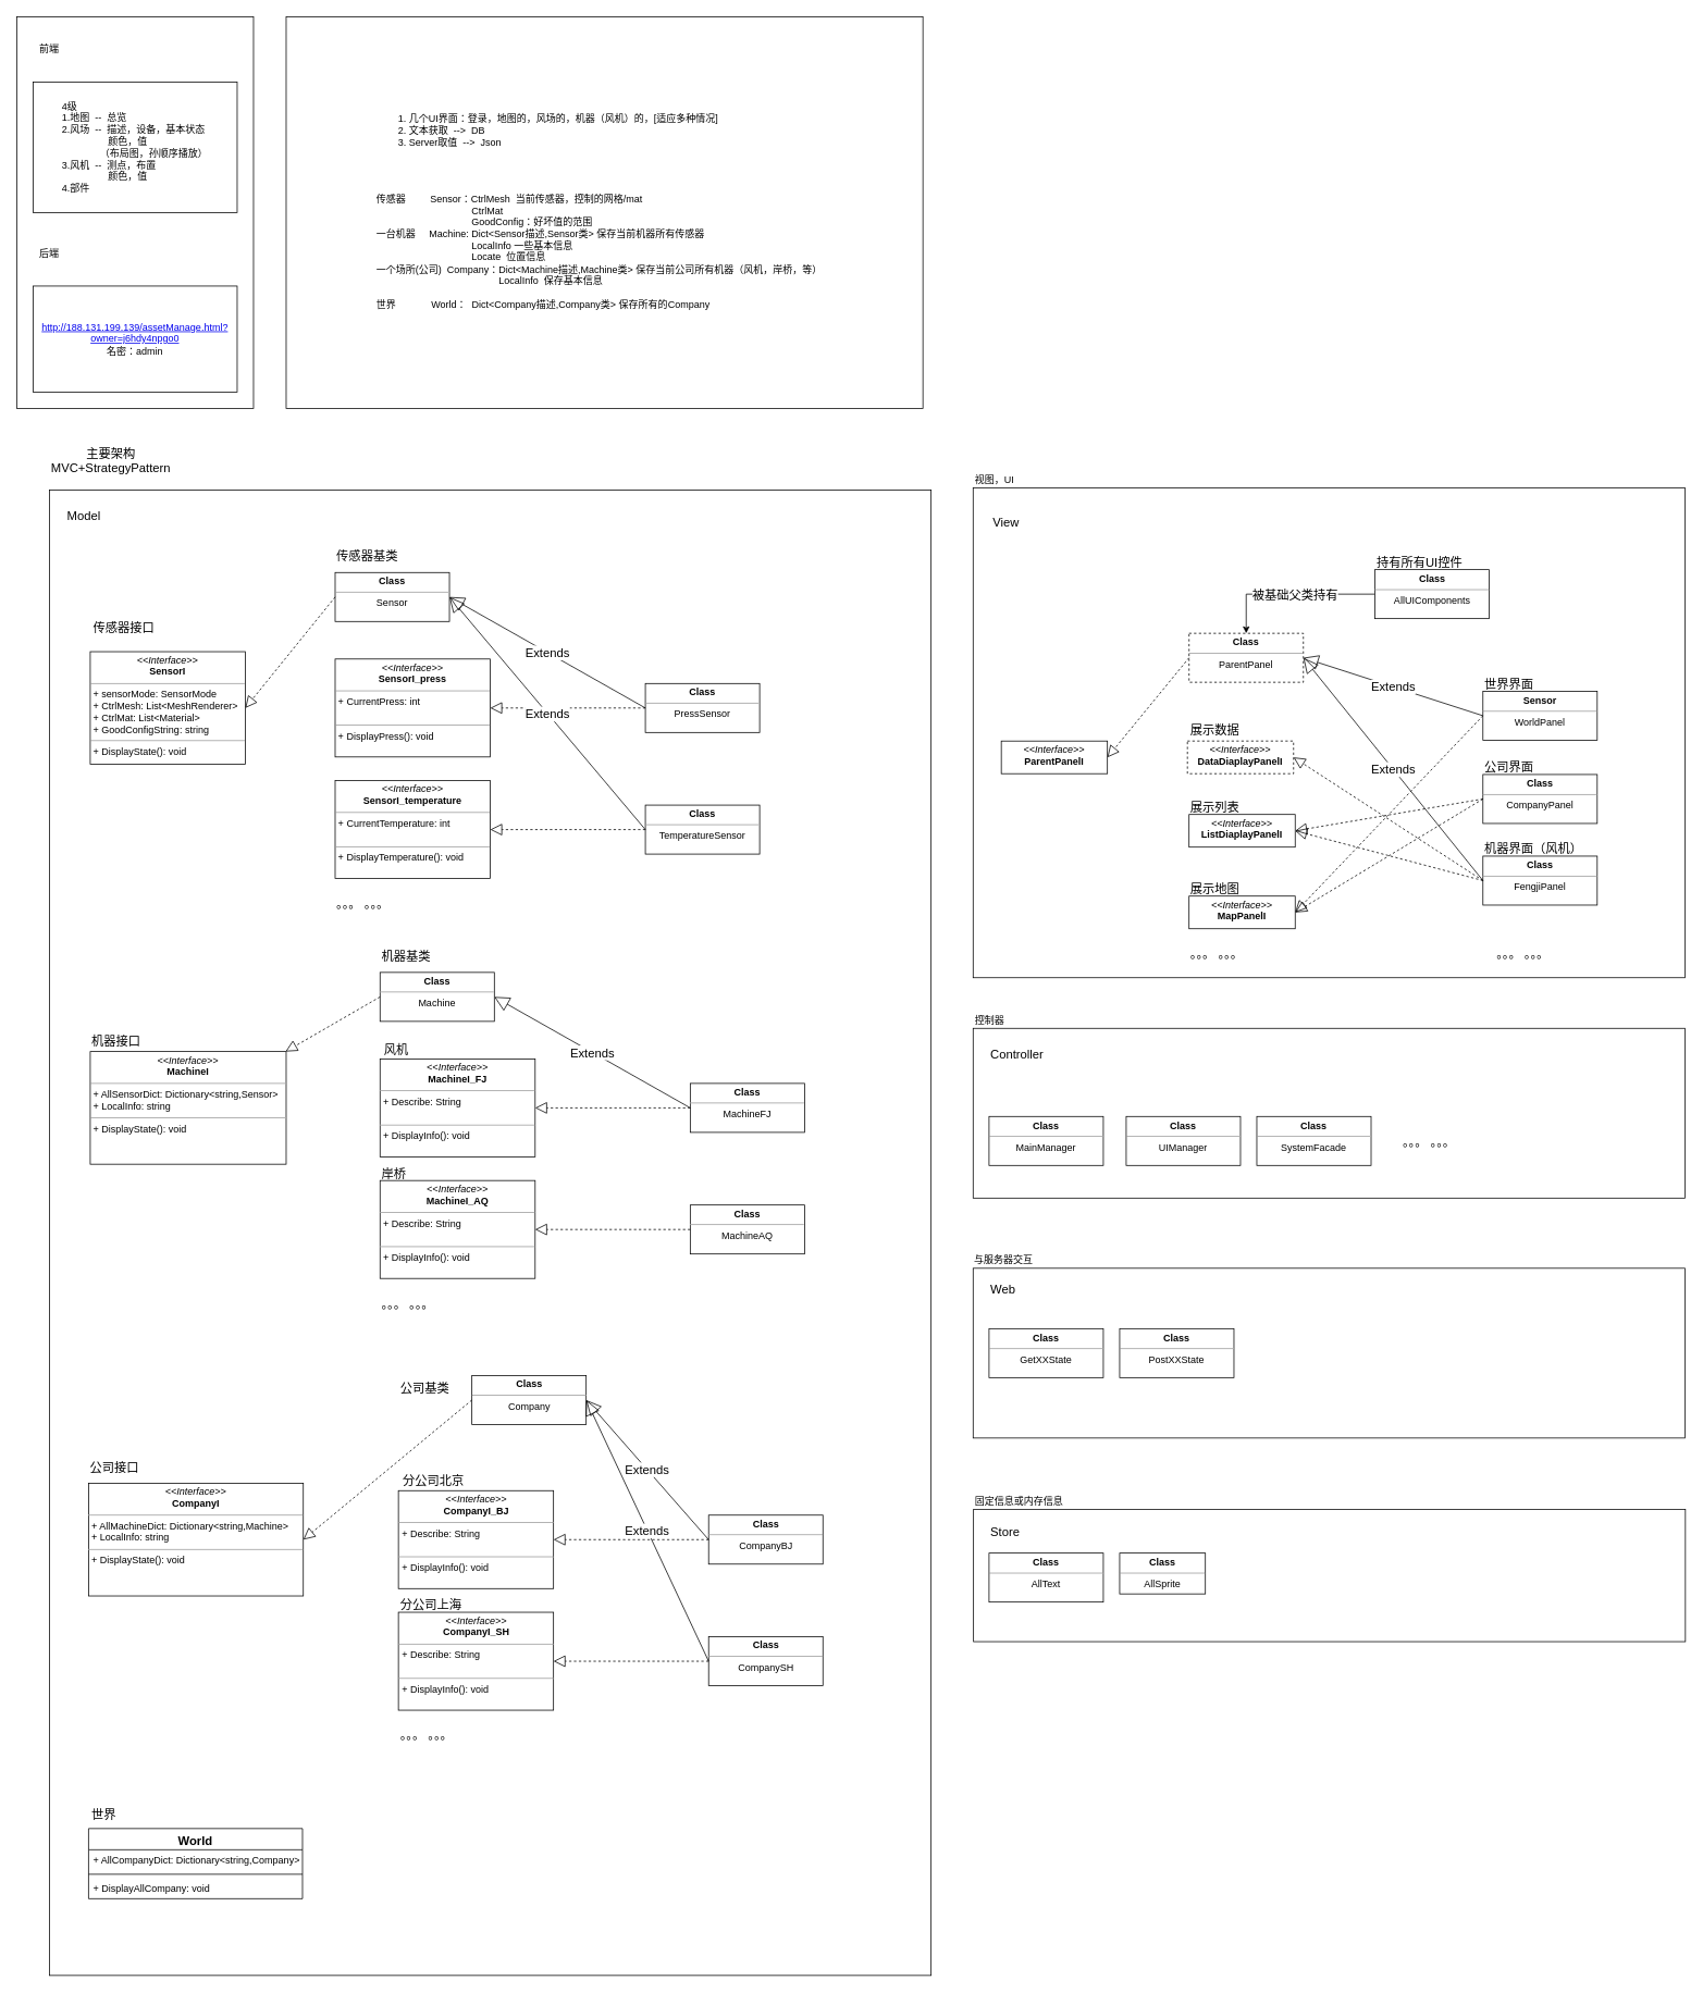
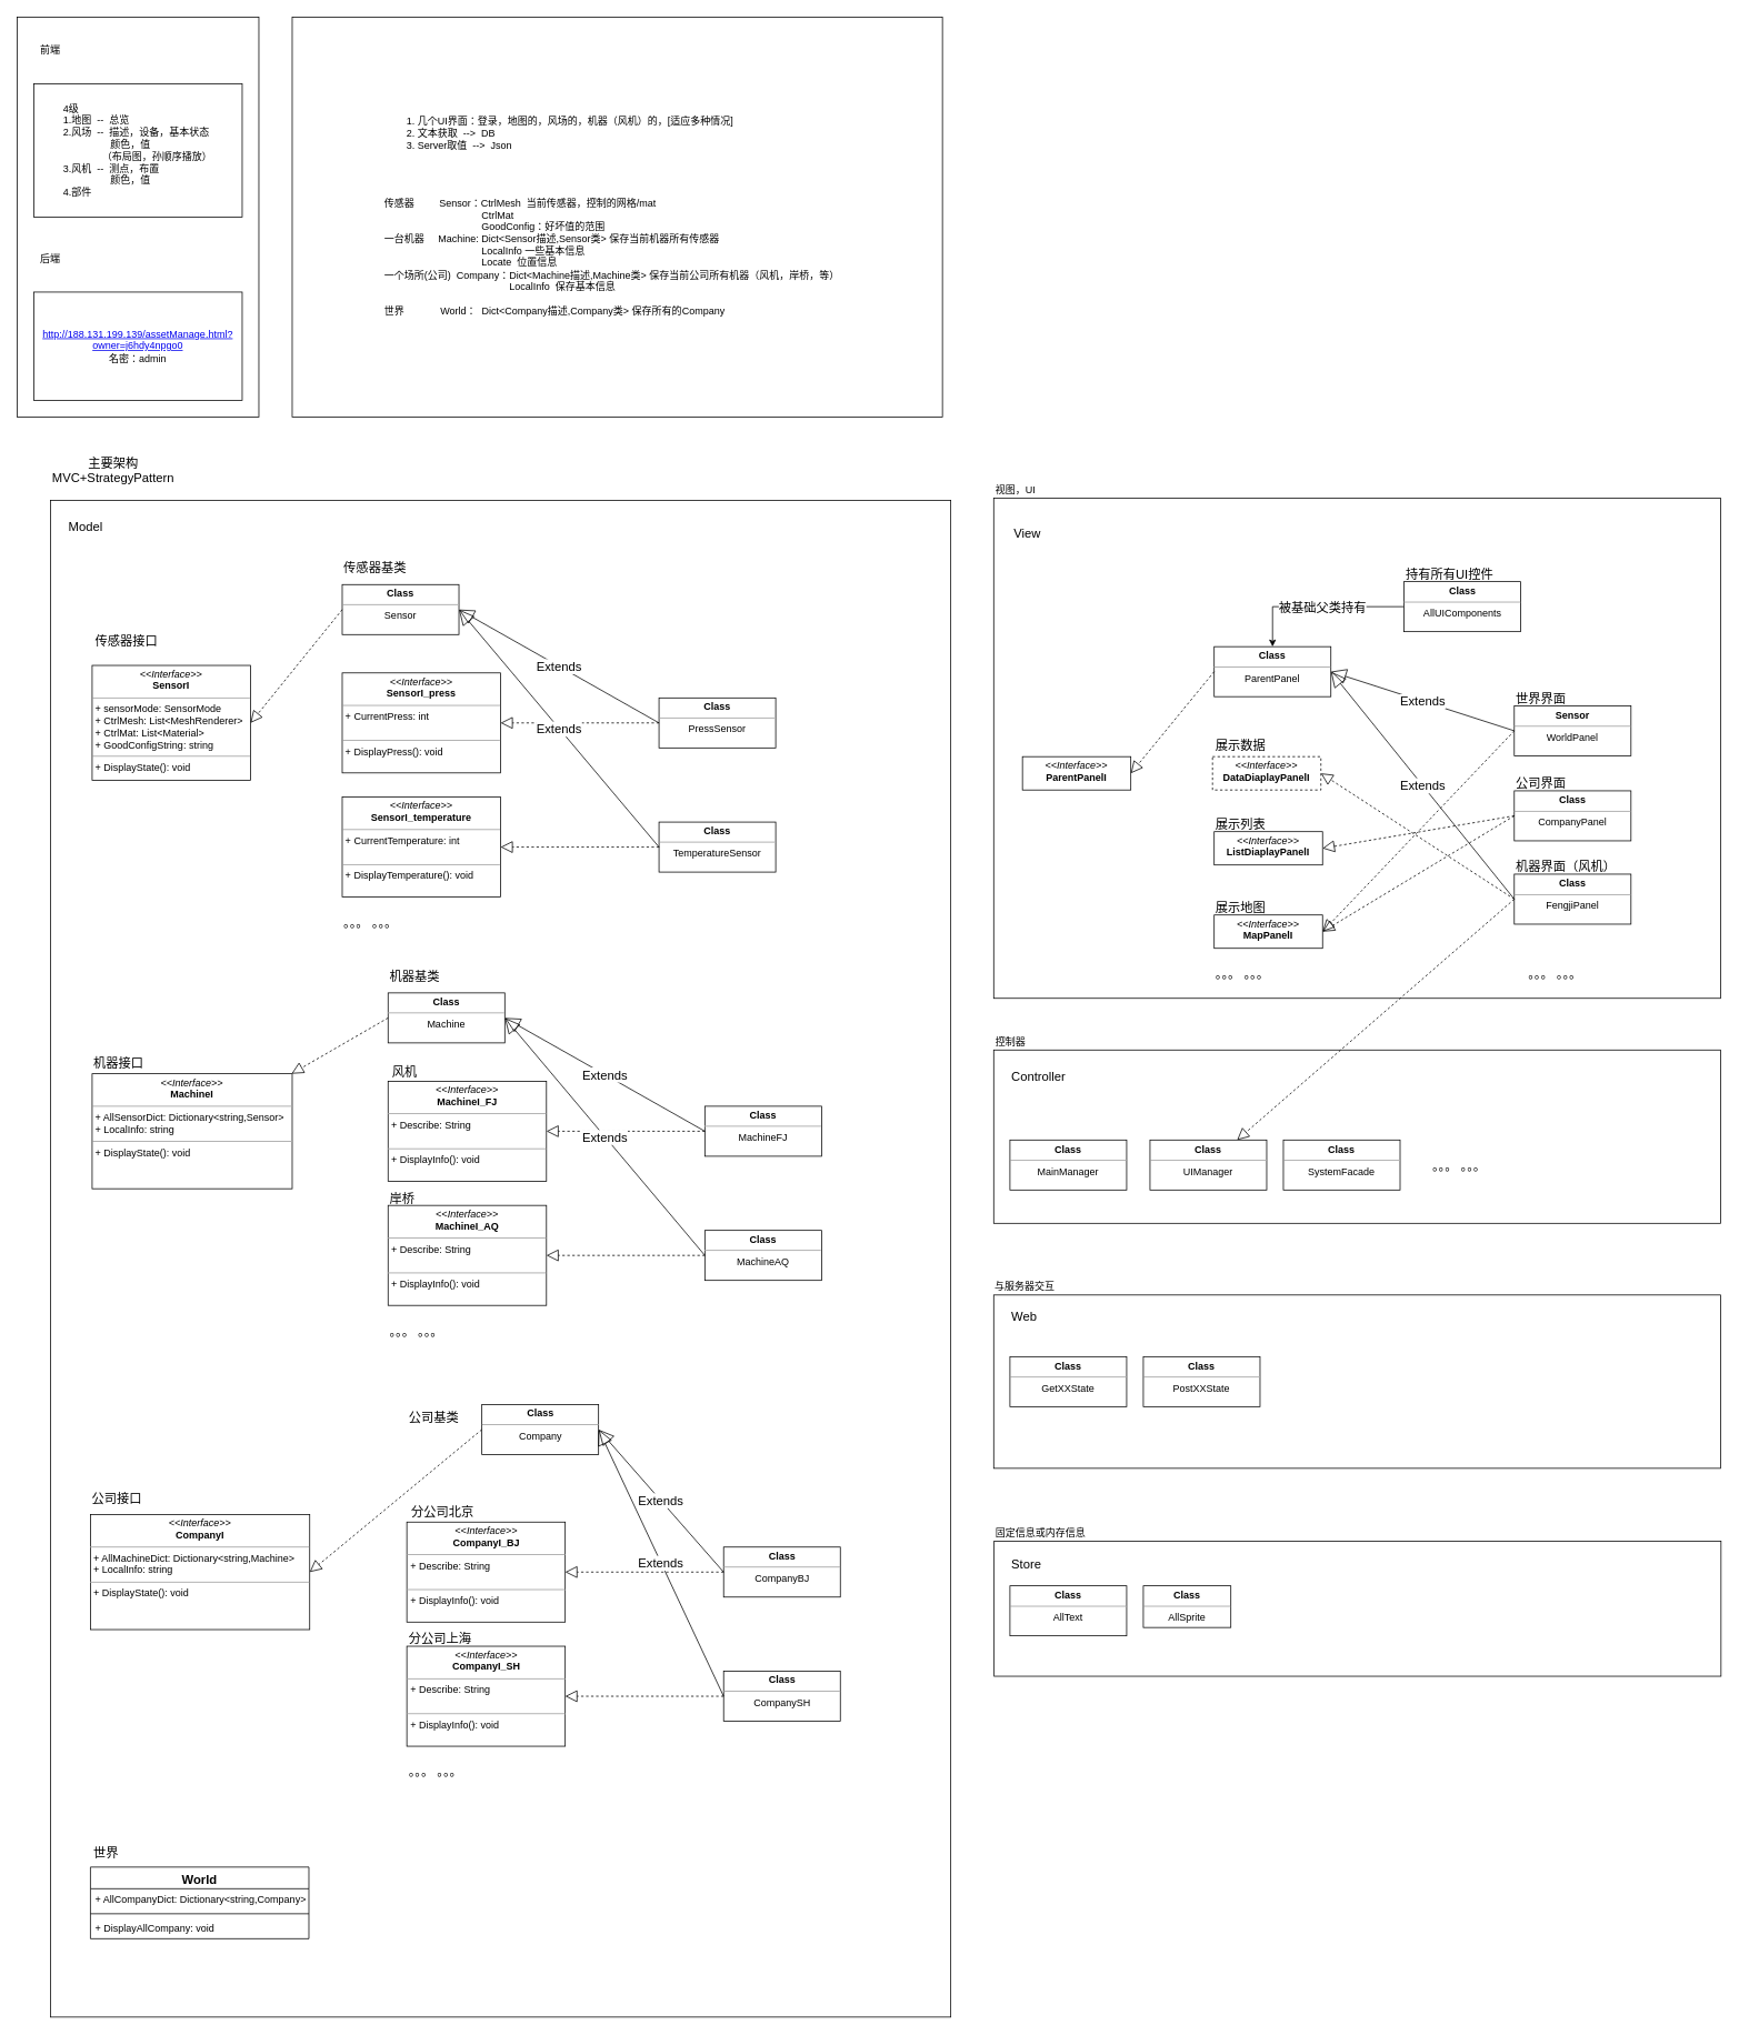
- <mxCell id="69" value="&lt;p style=&quot;margin: 0px ; margin-top: 4px ; text-align: center&quot;&gt;&lt;b&gt;Class&lt;/b&gt;&lt;/p&gt;&lt;hr size=&quot;1&quot;&gt;&lt;div style=&quot;text-align: center ; height: 2px&quot;&gt;ParentPanel&lt;/div&gt;" style="verticalAlign=top;align=left;overflow=fill;fontSize=12;fontFamily=Helvetica;html=1;dashed=1;" parent="1" vertex="1"><mxGeometry x="1456" y="775.5" width="140" height="60" as="geometry" /></mxCell>
+ <mxCell id="69" value="&lt;p style=&quot;margin: 0px ; margin-top: 4px ; text-align: center&quot;&gt;&lt;b&gt;Class&lt;/b&gt;&lt;/p&gt;&lt;hr size=&quot;1&quot;&gt;&lt;div style=&quot;text-align: center ; height: 2px&quot;&gt;ParentPanel&lt;/div&gt;" style="verticalAlign=top;align=left;overflow=fill;fontSize=12;fontFamily=Helvetica;html=1;" parent="1" vertex="1"><mxGeometry x="1456" y="775.5" width="140" height="60" as="geometry" /></mxCell>
- <mxCell id="84" value="" style="endArrow=block;dashed=1;endFill=0;endSize=12;html=1;fontSize=15;entryX=1;entryY=0.5;entryDx=0;entryDy=0;exitX=0;exitY=0.5;exitDx=0;exitDy=0;" parent="1" source="77" target="70" edge="1"><mxGeometry width="160" relative="1" as="geometry"><mxPoint x="1883" y="1308.5" as="sourcePoint" /><mxPoint x="1651" y="1157.5" as="targetPoint" /></mxGeometry></mxCell>
+ <mxCell id="84" value="" style="endArrow=block;dashed=1;endFill=0;endSize=12;html=1;fontSize=15;exitX=0;exitY=0.5;exitDx=0;exitDy=0;" parent="1" source="77" target="97" edge="1"><mxGeometry width="160" relative="1" as="geometry"><mxPoint x="1883" y="1308.5" as="sourcePoint" /><mxPoint x="1651" y="1157.5" as="targetPoint" /></mxGeometry></mxCell>
+ <mxCell id="39" value="Extends" style="endArrow=block;endSize=16;endFill=0;html=1;fontSize=15;exitX=0;exitY=0.5;exitDx=0;exitDy=0;entryX=1;entryY=0.5;entryDx=0;entryDy=0;" parent="1" source="38" target="34" edge="1"><mxGeometry width="160" relative="1" as="geometry"><mxPoint x="615" y="1231" as="sourcePoint" /><mxPoint x="780" y="1460" as="targetPoint" /></mxGeometry></mxCell>
